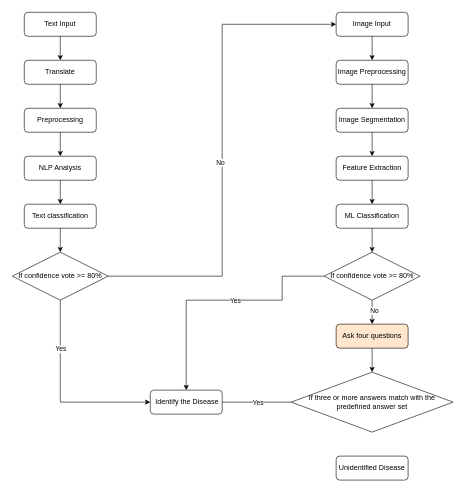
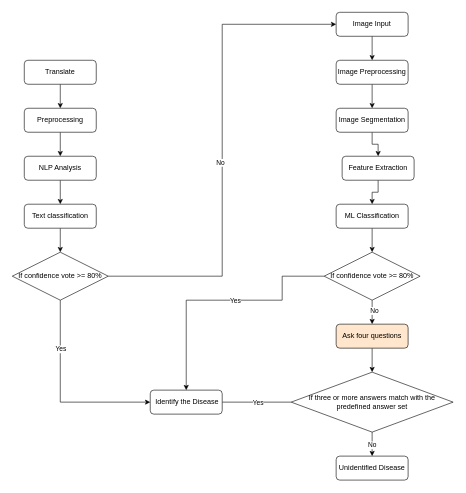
- <mxCell id="3" value="Text Input" style="rounded=1;whiteSpace=wrap;html=1;" parent="1" vertex="1"><mxGeometry x="40" y="20" width="120" height="40" as="geometry" /></mxCell>
- <mxCell id="2" style="edgeStyle=orthogonalEdgeStyle;rounded=0;orthogonalLoop=1;jettySize=auto;html=1;exitX=0.5;exitY=1;exitDx=0;exitDy=0;entryX=0.5;entryY=0;entryDx=0;entryDy=0;" parent="1" source="3" target="7" edge="1"><mxGeometry relative="1" as="geometry" /></mxCell>
- <mxCell id="19" value="Feature Extraction" style="rounded=1;whiteSpace=wrap;html=1;" parent="1" vertex="1"><mxGeometry x="560" y="260" width="120" height="40" as="geometry" /></mxCell>
+ <mxCell id="19" value="Feature Extraction" style="rounded=1;whiteSpace=wrap;html=1;" parent="1" vertex="1"><mxGeometry x="570" y="260" width="120" height="40" as="geometry" /></mxCell>
+ <mxCell id="36" style="edgeStyle=orthogonalEdgeStyle;rounded=0;orthogonalLoop=1;jettySize=auto;html=1;exitX=0.5;exitY=1;exitDx=0;exitDy=0;entryX=0.5;entryY=0;entryDx=0;entryDy=0;" parent="1" source="38" target="39" edge="1"><mxGeometry relative="1" as="geometry" /></mxCell>
+ <mxCell id="37" value="No" style="edgeLabel;html=1;align=center;verticalAlign=middle;resizable=0;points=[];" parent="36" vertex="1" connectable="0"><mxGeometry x="0.03" y="-1" relative="1" as="geometry"><mxPoint as="offset" /></mxGeometry></mxCell>
